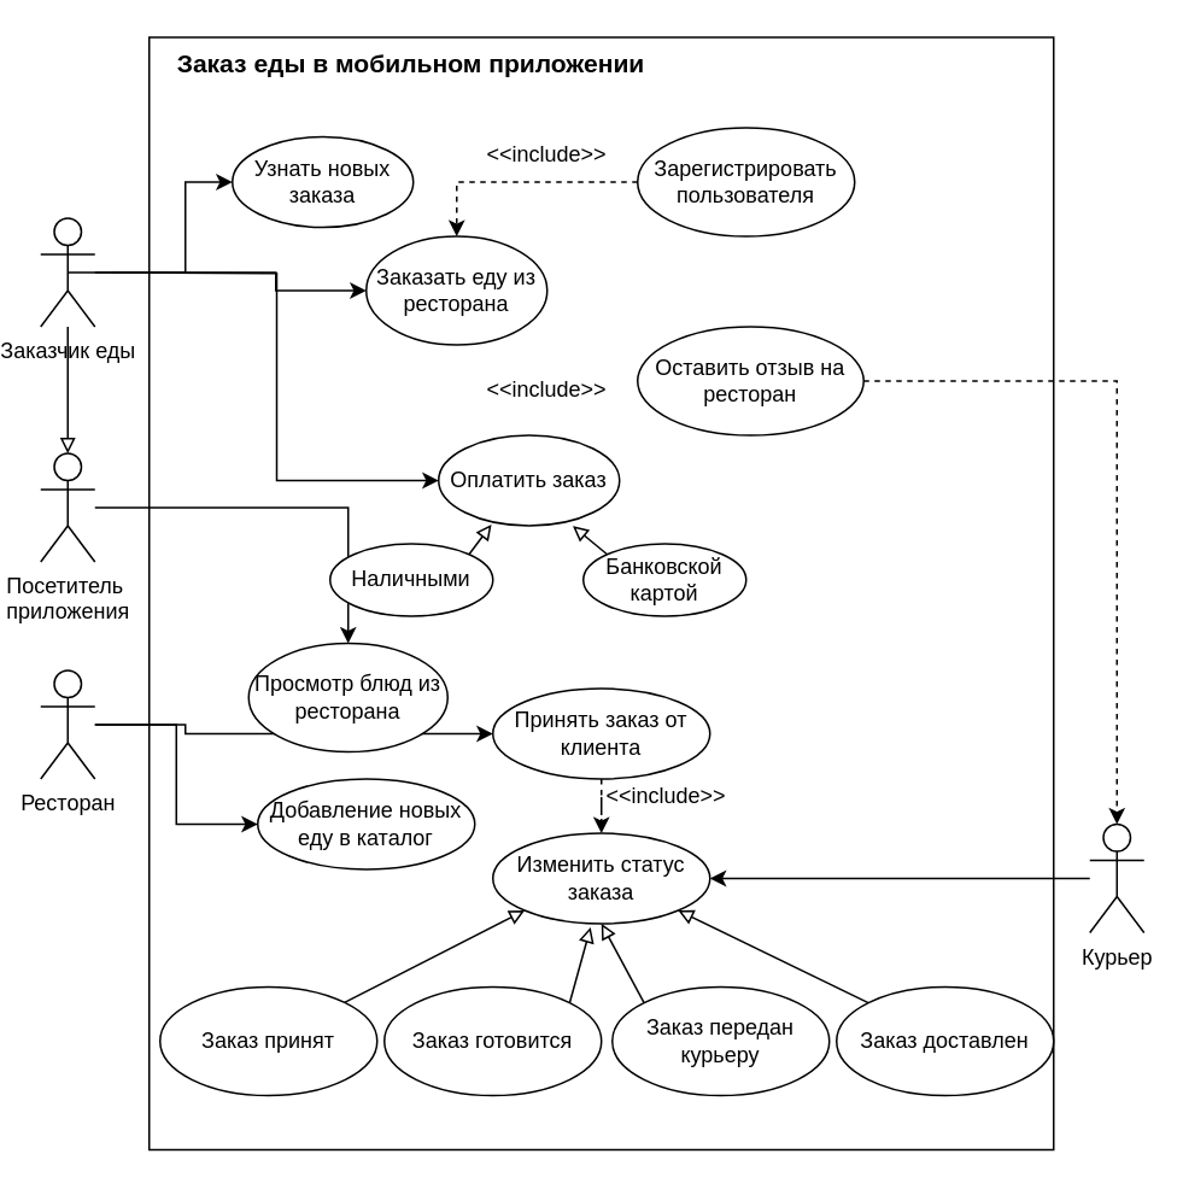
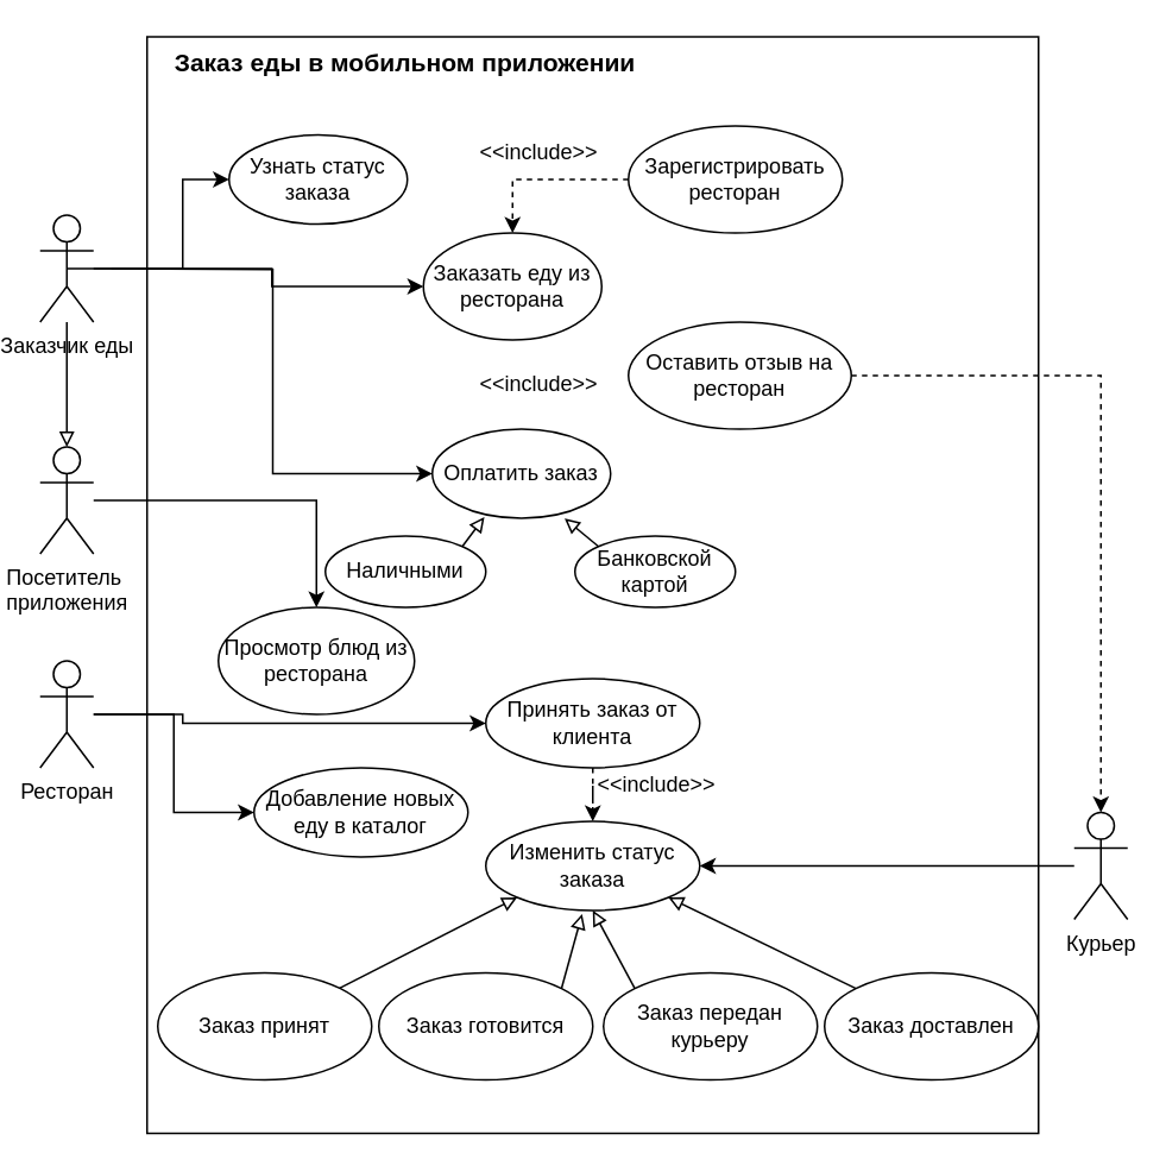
- <mxCell id="24" value="Узнать новых заказа" style="ellipse;whiteSpace=wrap;html=1;" vertex="1" parent="1"><mxGeometry x="126" y="75" width="100" height="50" as="geometry" /></mxCell>
+ <mxCell id="24" value="Узнать статус заказа" style="ellipse;whiteSpace=wrap;html=1;" vertex="1" parent="1"><mxGeometry x="126" y="75" width="100" height="50" as="geometry" /></mxCell>
- <mxCell id="14" value="Зарегистрировать пользователя" style="ellipse;whiteSpace=wrap;html=1;" vertex="1" parent="1"><mxGeometry x="350" y="70" width="120" height="60" as="geometry" /></mxCell>
+ <mxCell id="14" value="Зарегистрировать ресторан" style="ellipse;whiteSpace=wrap;html=1;" vertex="1" parent="1"><mxGeometry x="350" y="70" width="120" height="60" as="geometry" /></mxCell>
- <mxCell id="13" value="Заказать еду из ресторана" style="ellipse;whiteSpace=wrap;html=1;" vertex="1" parent="1"><mxGeometry x="200" y="130" width="100" height="60" as="geometry" /></mxCell>
+ <mxCell id="13" value="Заказать еду из ресторана" style="ellipse;whiteSpace=wrap;html=1;" vertex="1" parent="1"><mxGeometry x="235" y="130" width="100" height="60" as="geometry" /></mxCell>
- <mxCell id="20" value="Просмотр блюд из ресторана" style="ellipse;whiteSpace=wrap;html=1;" vertex="1" parent="1"><mxGeometry x="135" y="355" width="110" height="60" as="geometry" /></mxCell>
+ <mxCell id="20" value="Просмотр блюд из ресторана" style="ellipse;whiteSpace=wrap;html=1;" vertex="1" parent="1"><mxGeometry x="120" y="340" width="110" height="60" as="geometry" /></mxCell>
